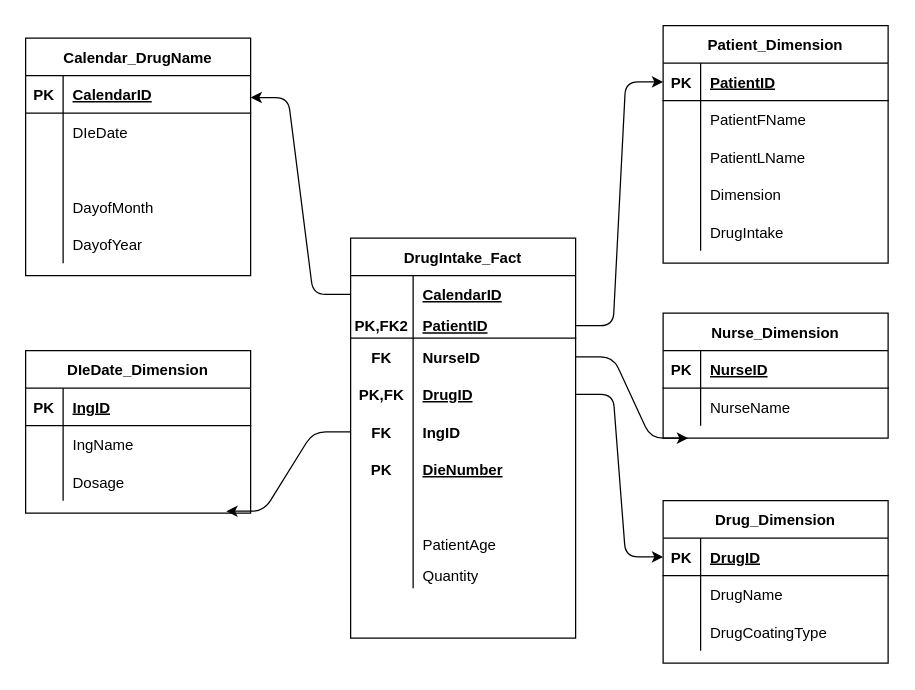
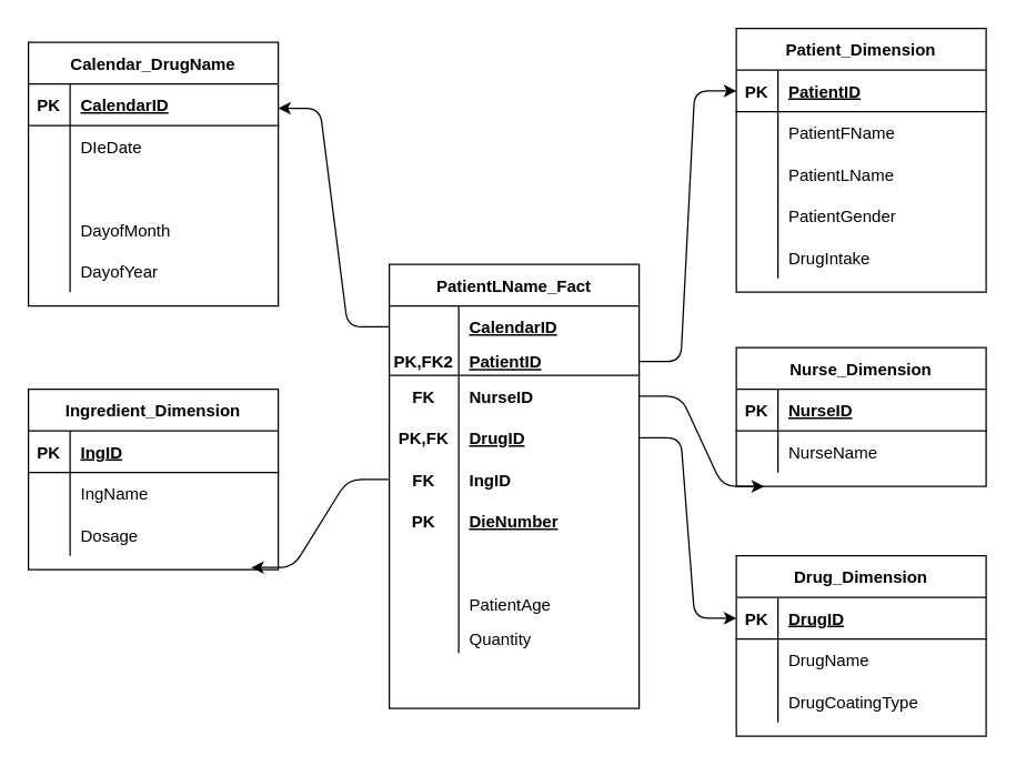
- <mxCell id="57" value="Dimension" style="shape=partialRectangle;connectable=0;fillColor=none;top=0;left=0;bottom=0;right=0;align=left;spacingLeft=6;overflow=hidden;" vertex="1" parent="55"><mxGeometry x="30" width="150" height="30" as="geometry" /></mxCell>
+ <mxCell id="57" value="PatientGender" style="shape=partialRectangle;connectable=0;fillColor=none;top=0;left=0;bottom=0;right=0;align=left;spacingLeft=6;overflow=hidden;" vertex="1" parent="55"><mxGeometry x="30" width="150" height="30" as="geometry" /></mxCell>
- <mxCell id="2" value="DrugIntake_Fact" style="shape=table;startSize=30;container=1;collapsible=1;childLayout=tableLayout;fixedRows=1;rowLines=0;fontStyle=1;align=center;resizeLast=1;" vertex="1" parent="1"><mxGeometry x="280" y="190" width="180" height="320" as="geometry" /></mxCell>
+ <mxCell id="2" value="PatientLName_Fact" style="shape=table;startSize=30;container=1;collapsible=1;childLayout=tableLayout;fixedRows=1;rowLines=0;fontStyle=1;align=center;resizeLast=1;" vertex="1" parent="1"><mxGeometry x="280" y="190" width="180" height="320" as="geometry" /></mxCell>
- <mxCell id="63" value="DIeDate_Dimension" style="shape=table;startSize=30;container=1;collapsible=1;childLayout=tableLayout;fixedRows=1;rowLines=0;fontStyle=1;align=center;resizeLast=1;" vertex="1" parent="1"><mxGeometry x="20" y="280" width="180" height="130" as="geometry" /></mxCell>
+ <mxCell id="63" value="Ingredient_Dimension" style="shape=table;startSize=30;container=1;collapsible=1;childLayout=tableLayout;fixedRows=1;rowLines=0;fontStyle=1;align=center;resizeLast=1;" vertex="1" parent="1"><mxGeometry x="20" y="280" width="180" height="130" as="geometry" /></mxCell>
